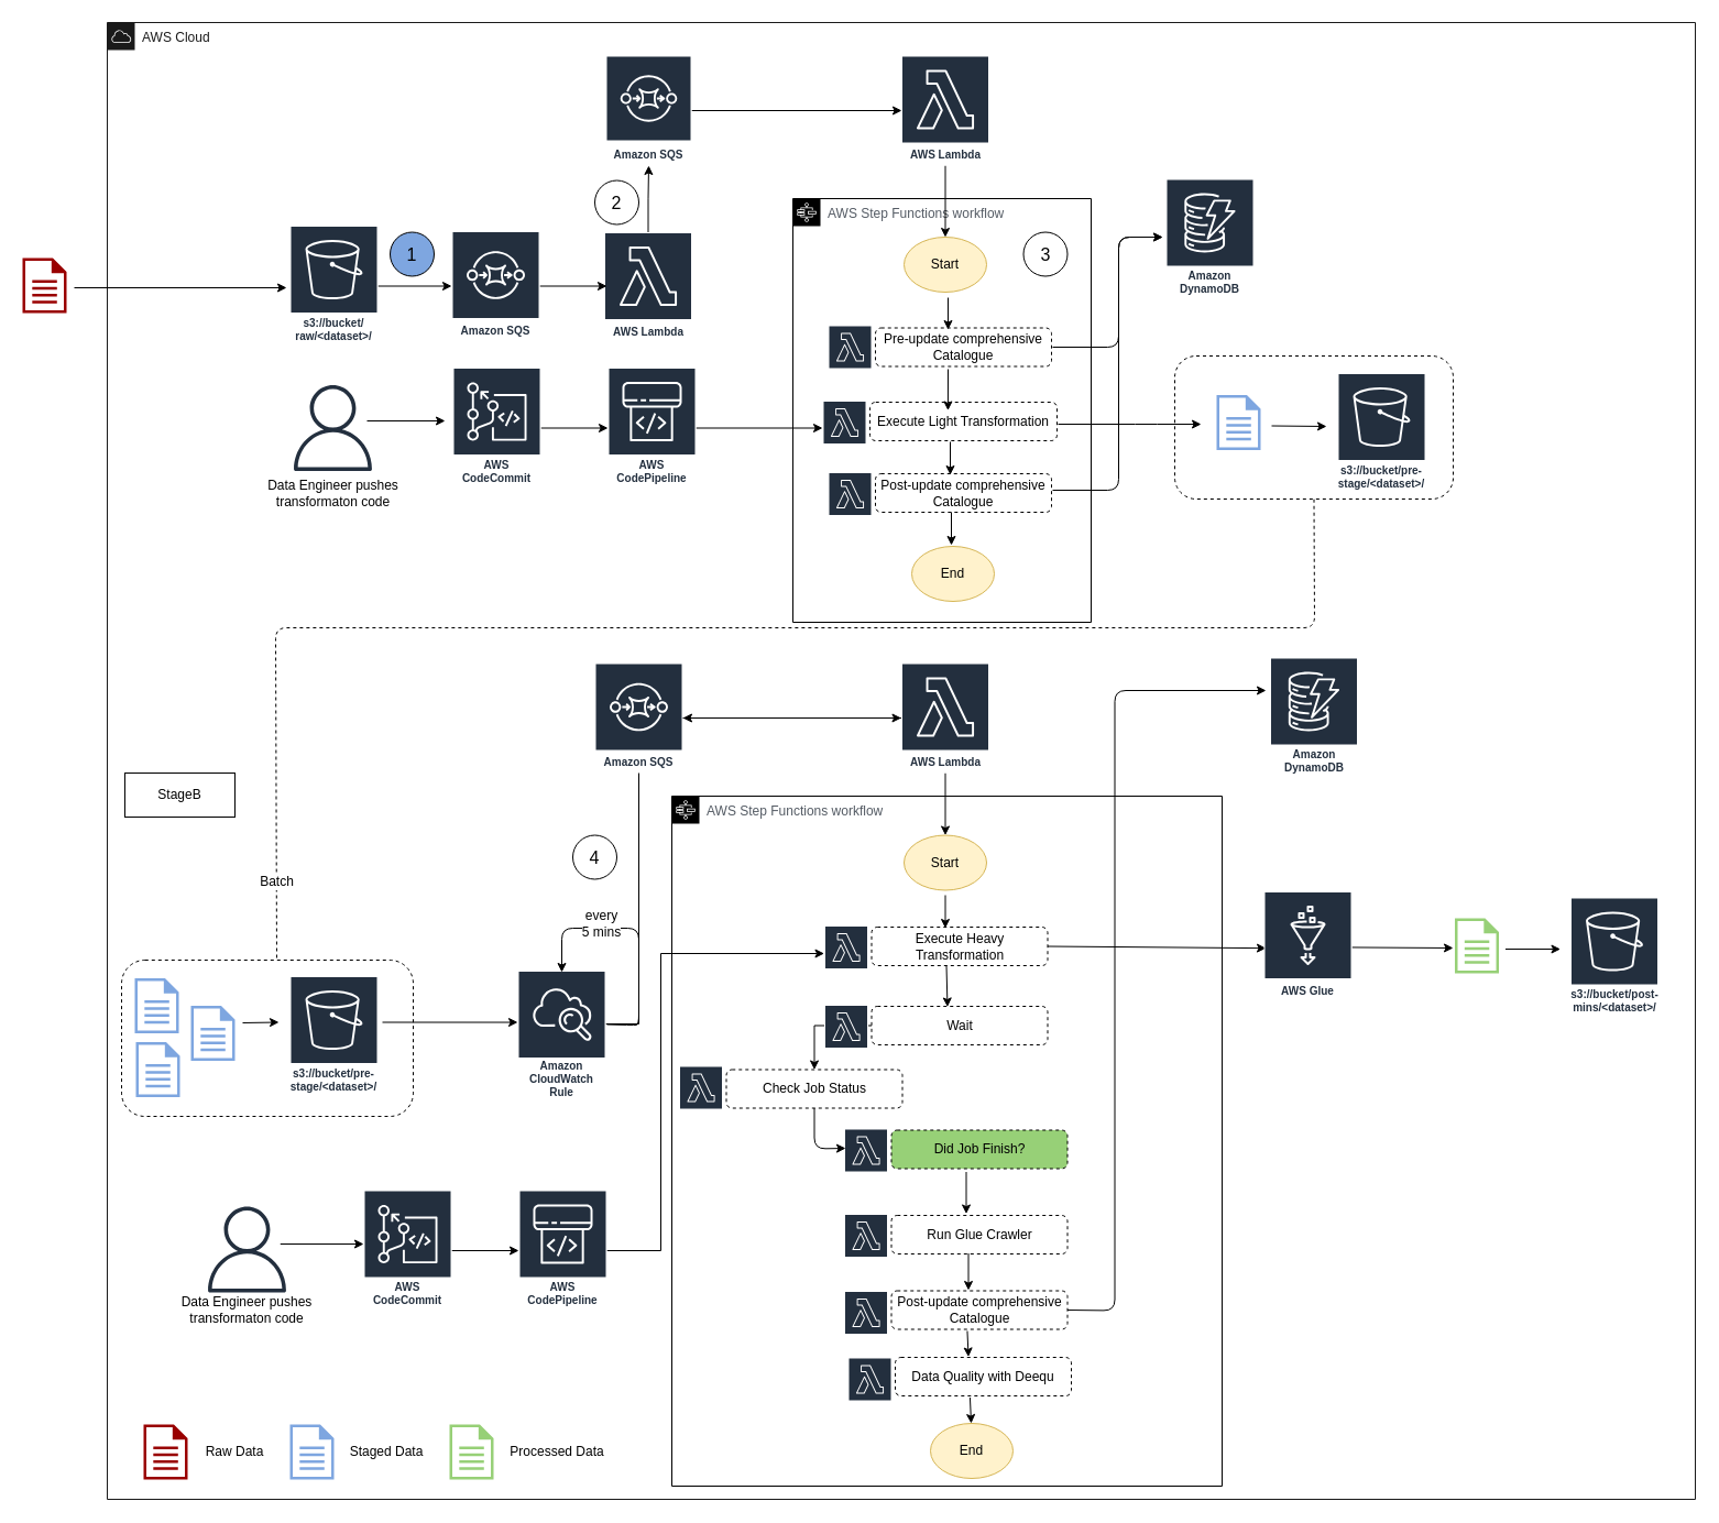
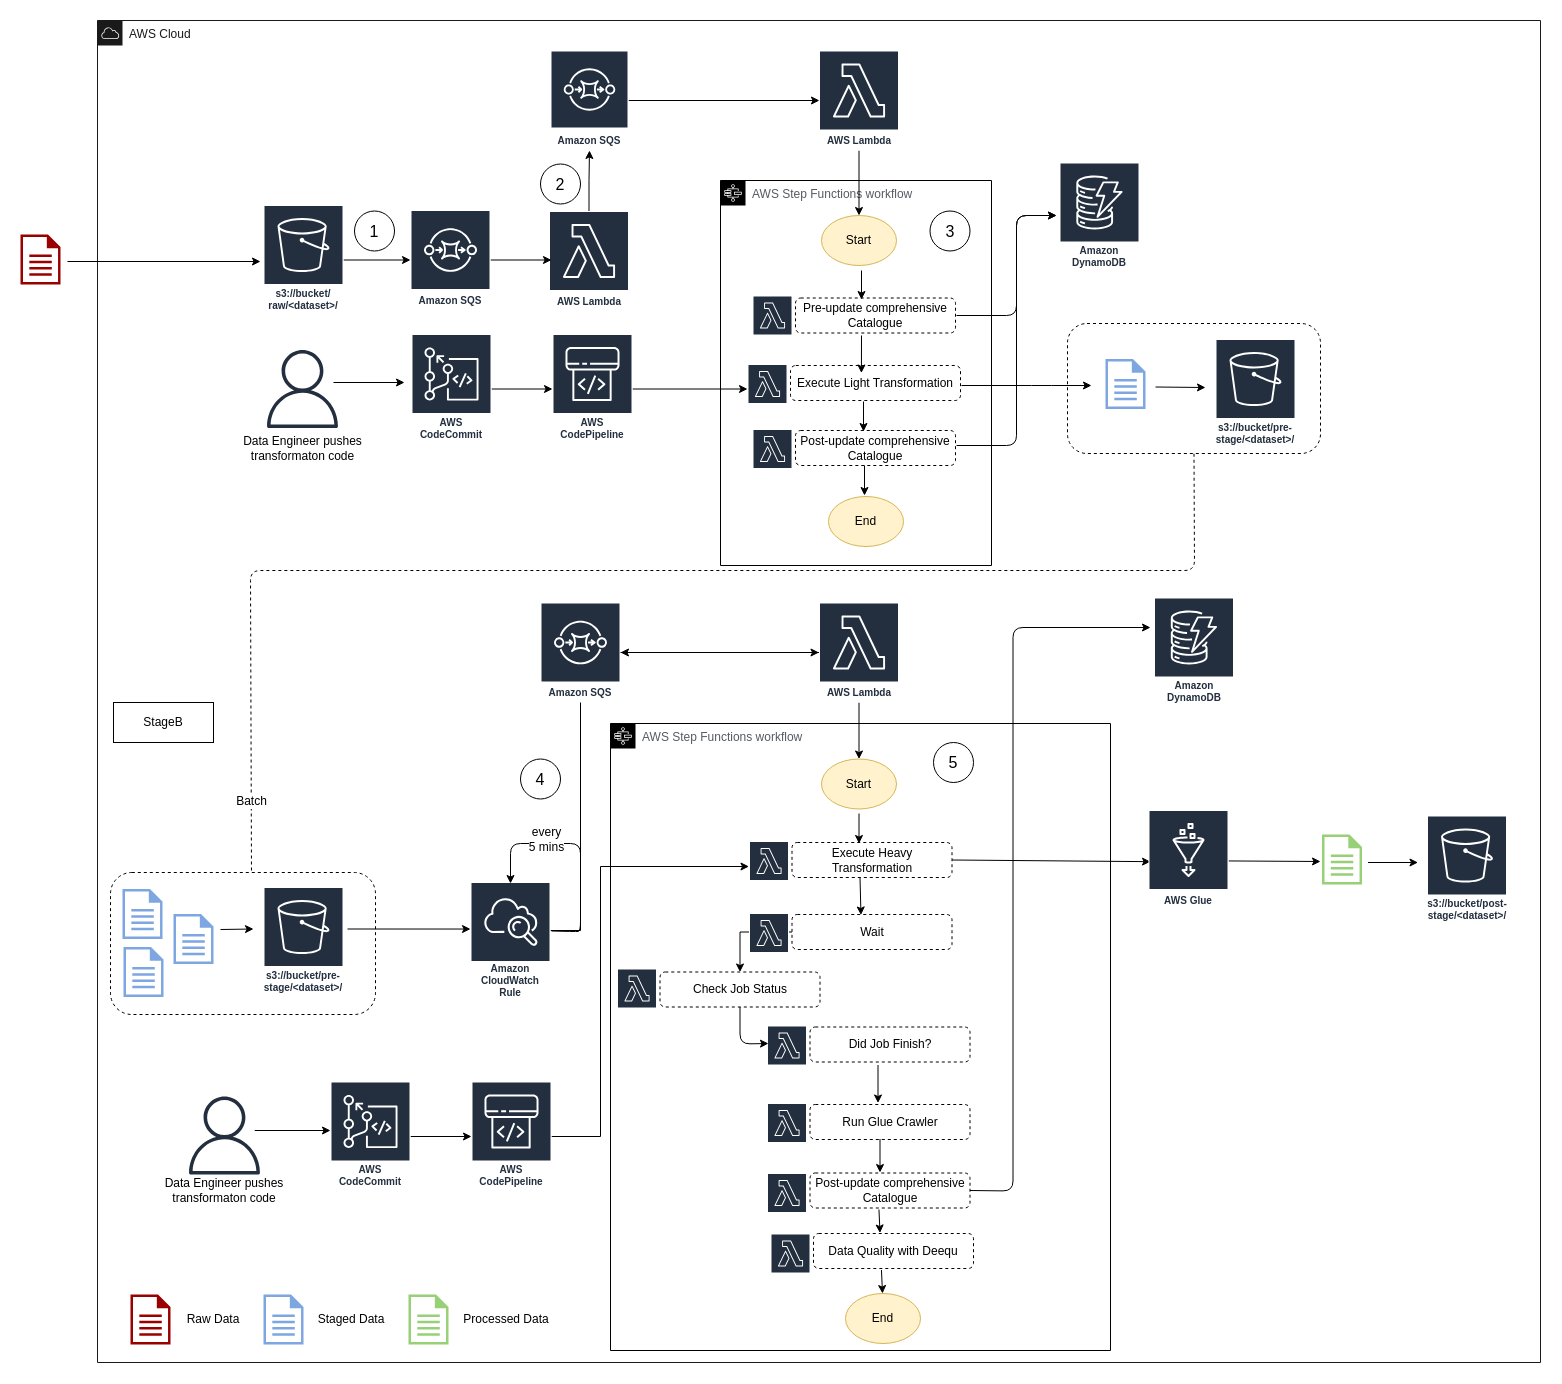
- <mxCell id="114" value="&lt;font style=&quot;font-size: 16px&quot;&gt;1&lt;/font&gt;" style="ellipse;whiteSpace=wrap;html=1;aspect=fixed;fillColor=#7ea6e0;" parent="1" vertex="1"><mxGeometry x="354" y="210.5" width="40" height="40" as="geometry" /></mxCell>
+ <mxCell id="114" value="&lt;font style=&quot;font-size: 16px&quot;&gt;1&lt;/font&gt;" style="ellipse;whiteSpace=wrap;html=1;aspect=fixed;" parent="1" vertex="1"><mxGeometry x="354" y="210.5" width="40" height="40" as="geometry" /></mxCell>
+ <mxCell id="118" value="&lt;span style=&quot;font-size: 16px&quot;&gt;5&lt;/span&gt;" style="ellipse;whiteSpace=wrap;html=1;aspect=fixed;" parent="1" vertex="1"><mxGeometry x="933" y="742" width="40" height="40" as="geometry" /></mxCell>
- <mxCell id="44" value="s3://bucket/post-mins/&amp;lt;dataset&amp;gt;/" style="outlineConnect=0;fontColor=#232F3E;gradientColor=none;strokeColor=#ffffff;fillColor=#232F3E;dashed=0;verticalLabelPosition=middle;verticalAlign=bottom;align=center;html=1;whiteSpace=wrap;fontSize=10;fontStyle=1;spacing=3;shape=mxgraph.aws4.productIcon;prIcon=mxgraph.aws4.s3;" parent="1" vertex="1"><mxGeometry x="1426.5" y="815" width="80" height="110" as="geometry" /></mxCell>
+ <mxCell id="44" value="s3://bucket/post-stage/&amp;lt;dataset&amp;gt;/" style="outlineConnect=0;fontColor=#232F3E;gradientColor=none;strokeColor=#ffffff;fillColor=#232F3E;dashed=0;verticalLabelPosition=middle;verticalAlign=bottom;align=center;html=1;whiteSpace=wrap;fontSize=10;fontStyle=1;spacing=3;shape=mxgraph.aws4.productIcon;prIcon=mxgraph.aws4.s3;" parent="1" vertex="1"><mxGeometry x="1426.5" y="815" width="80" height="110" as="geometry" /></mxCell>
- <mxCell id="59" value="Did Job Finish?" style="rounded=1;whiteSpace=wrap;html=1;dashed=1;fillColor=#97d077;" parent="58" vertex="1"><mxGeometry x="43" y="1.5" width="160" height="35" as="geometry" /></mxCell>
+ <mxCell id="59" value="Did Job Finish?" style="rounded=1;whiteSpace=wrap;html=1;dashed=1;" parent="58" vertex="1"><mxGeometry x="43" y="1.5" width="160" height="35" as="geometry" /></mxCell>
